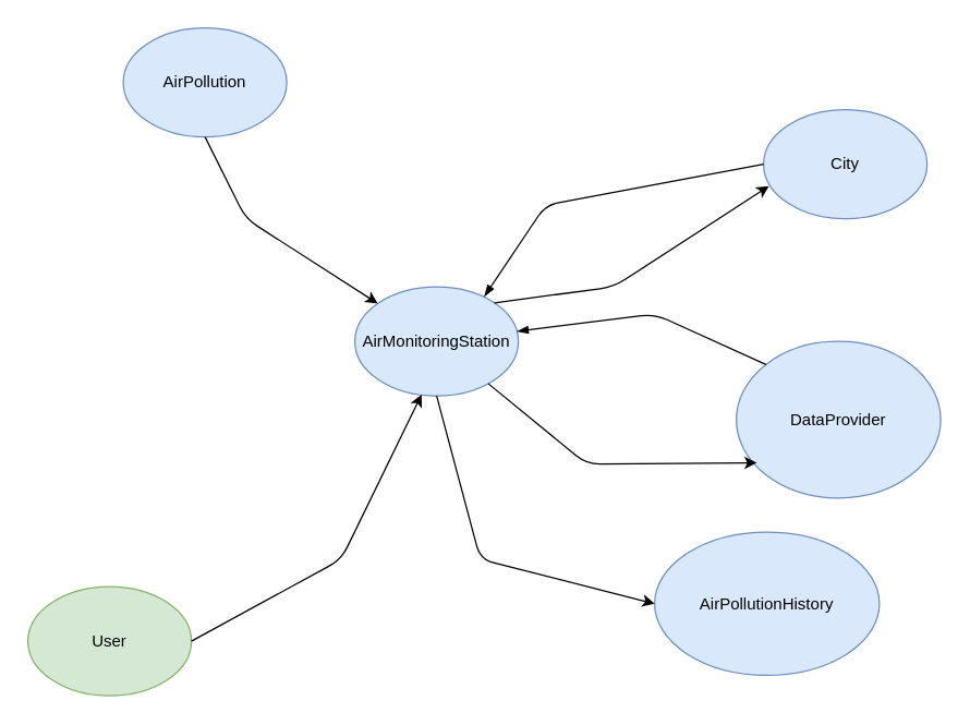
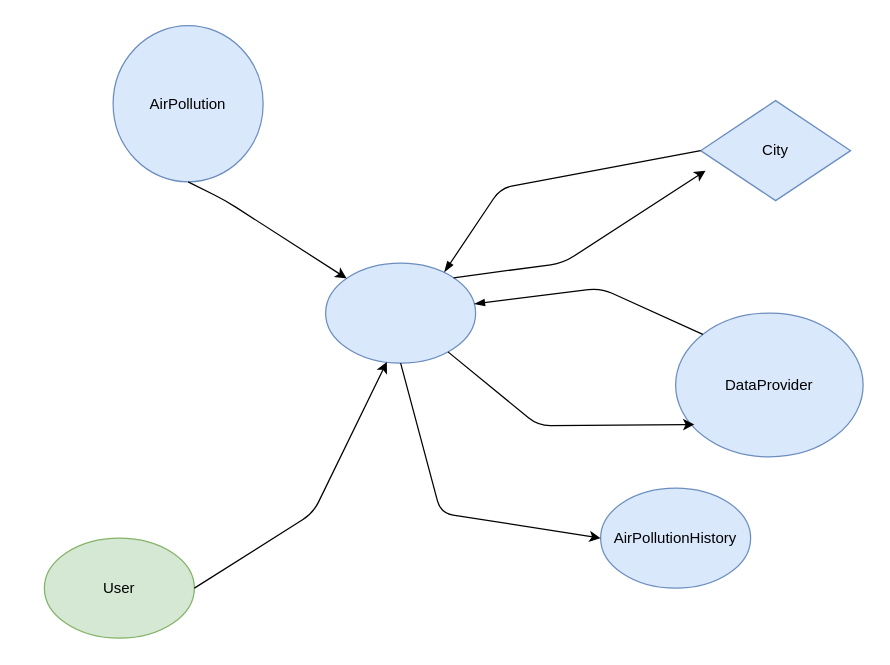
- <mxCell id="10" value="AirPollution" style="ellipse;whiteSpace=wrap;html=1;fillColor=#dae8fc;strokeColor=#6c8ebf;" vertex="1" parent="1"><mxGeometry x="90" y="20" width="120" height="80" as="geometry" /></mxCell>
+ <mxCell id="10" value="AirPollution" style="ellipse;whiteSpace=wrap;html=1;fillColor=#dae8fc;strokeColor=#6c8ebf;" vertex="1" parent="1"><mxGeometry x="90" y="20" width="120" height="125" as="geometry" /></mxCell>
- <mxCell id="4" value="City" style="ellipse;whiteSpace=wrap;html=1;fillColor=#dae8fc;strokeColor=#6c8ebf;" vertex="1" parent="1"><mxGeometry x="560" y="80" width="120" height="80" as="geometry" /></mxCell>
+ <mxCell id="4" value="City" style="rhombus;whiteSpace=wrap;html=1;fillColor=#dae8fc;strokeColor=#6c8ebf;" vertex="1" parent="1"><mxGeometry x="560" y="80" width="120" height="80" as="geometry" /></mxCell>
- <mxCell id="3" value="AirMonitoringStation" style="text;html=1;strokeColor=none;fillColor=none;align=center;verticalAlign=middle;whiteSpace=wrap;rounded=0;" vertex="1" parent="1"><mxGeometry x="300" y="240" width="40" height="20" as="geometry" /></mxCell>
- <mxCell id="12" value="AirPollutionHistory" style="ellipse;whiteSpace=wrap;html=1;fillColor=#dae8fc;strokeColor=#6c8ebf;" vertex="1" parent="1"><mxGeometry x="480" y="390" width="165" height="105" as="geometry" /></mxCell>
+ <mxCell id="12" value="AirPollutionHistory" style="ellipse;whiteSpace=wrap;html=1;fillColor=#dae8fc;strokeColor=#6c8ebf;" vertex="1" parent="1"><mxGeometry x="480" y="390" width="120" height="80" as="geometry" /></mxCell>
- <mxCell id="14" value="User" style="ellipse;whiteSpace=wrap;html=1;fillColor=#d5e8d4;strokeColor=#82b366;" vertex="1" parent="1"><mxGeometry x="20" y="430" width="120" height="80" as="geometry" /></mxCell>
+ <mxCell id="14" value="User" style="ellipse;whiteSpace=wrap;html=1;fillColor=#d5e8d4;strokeColor=#82b366;" vertex="1" parent="1"><mxGeometry x="35" y="430" width="120" height="80" as="geometry" /></mxCell>
